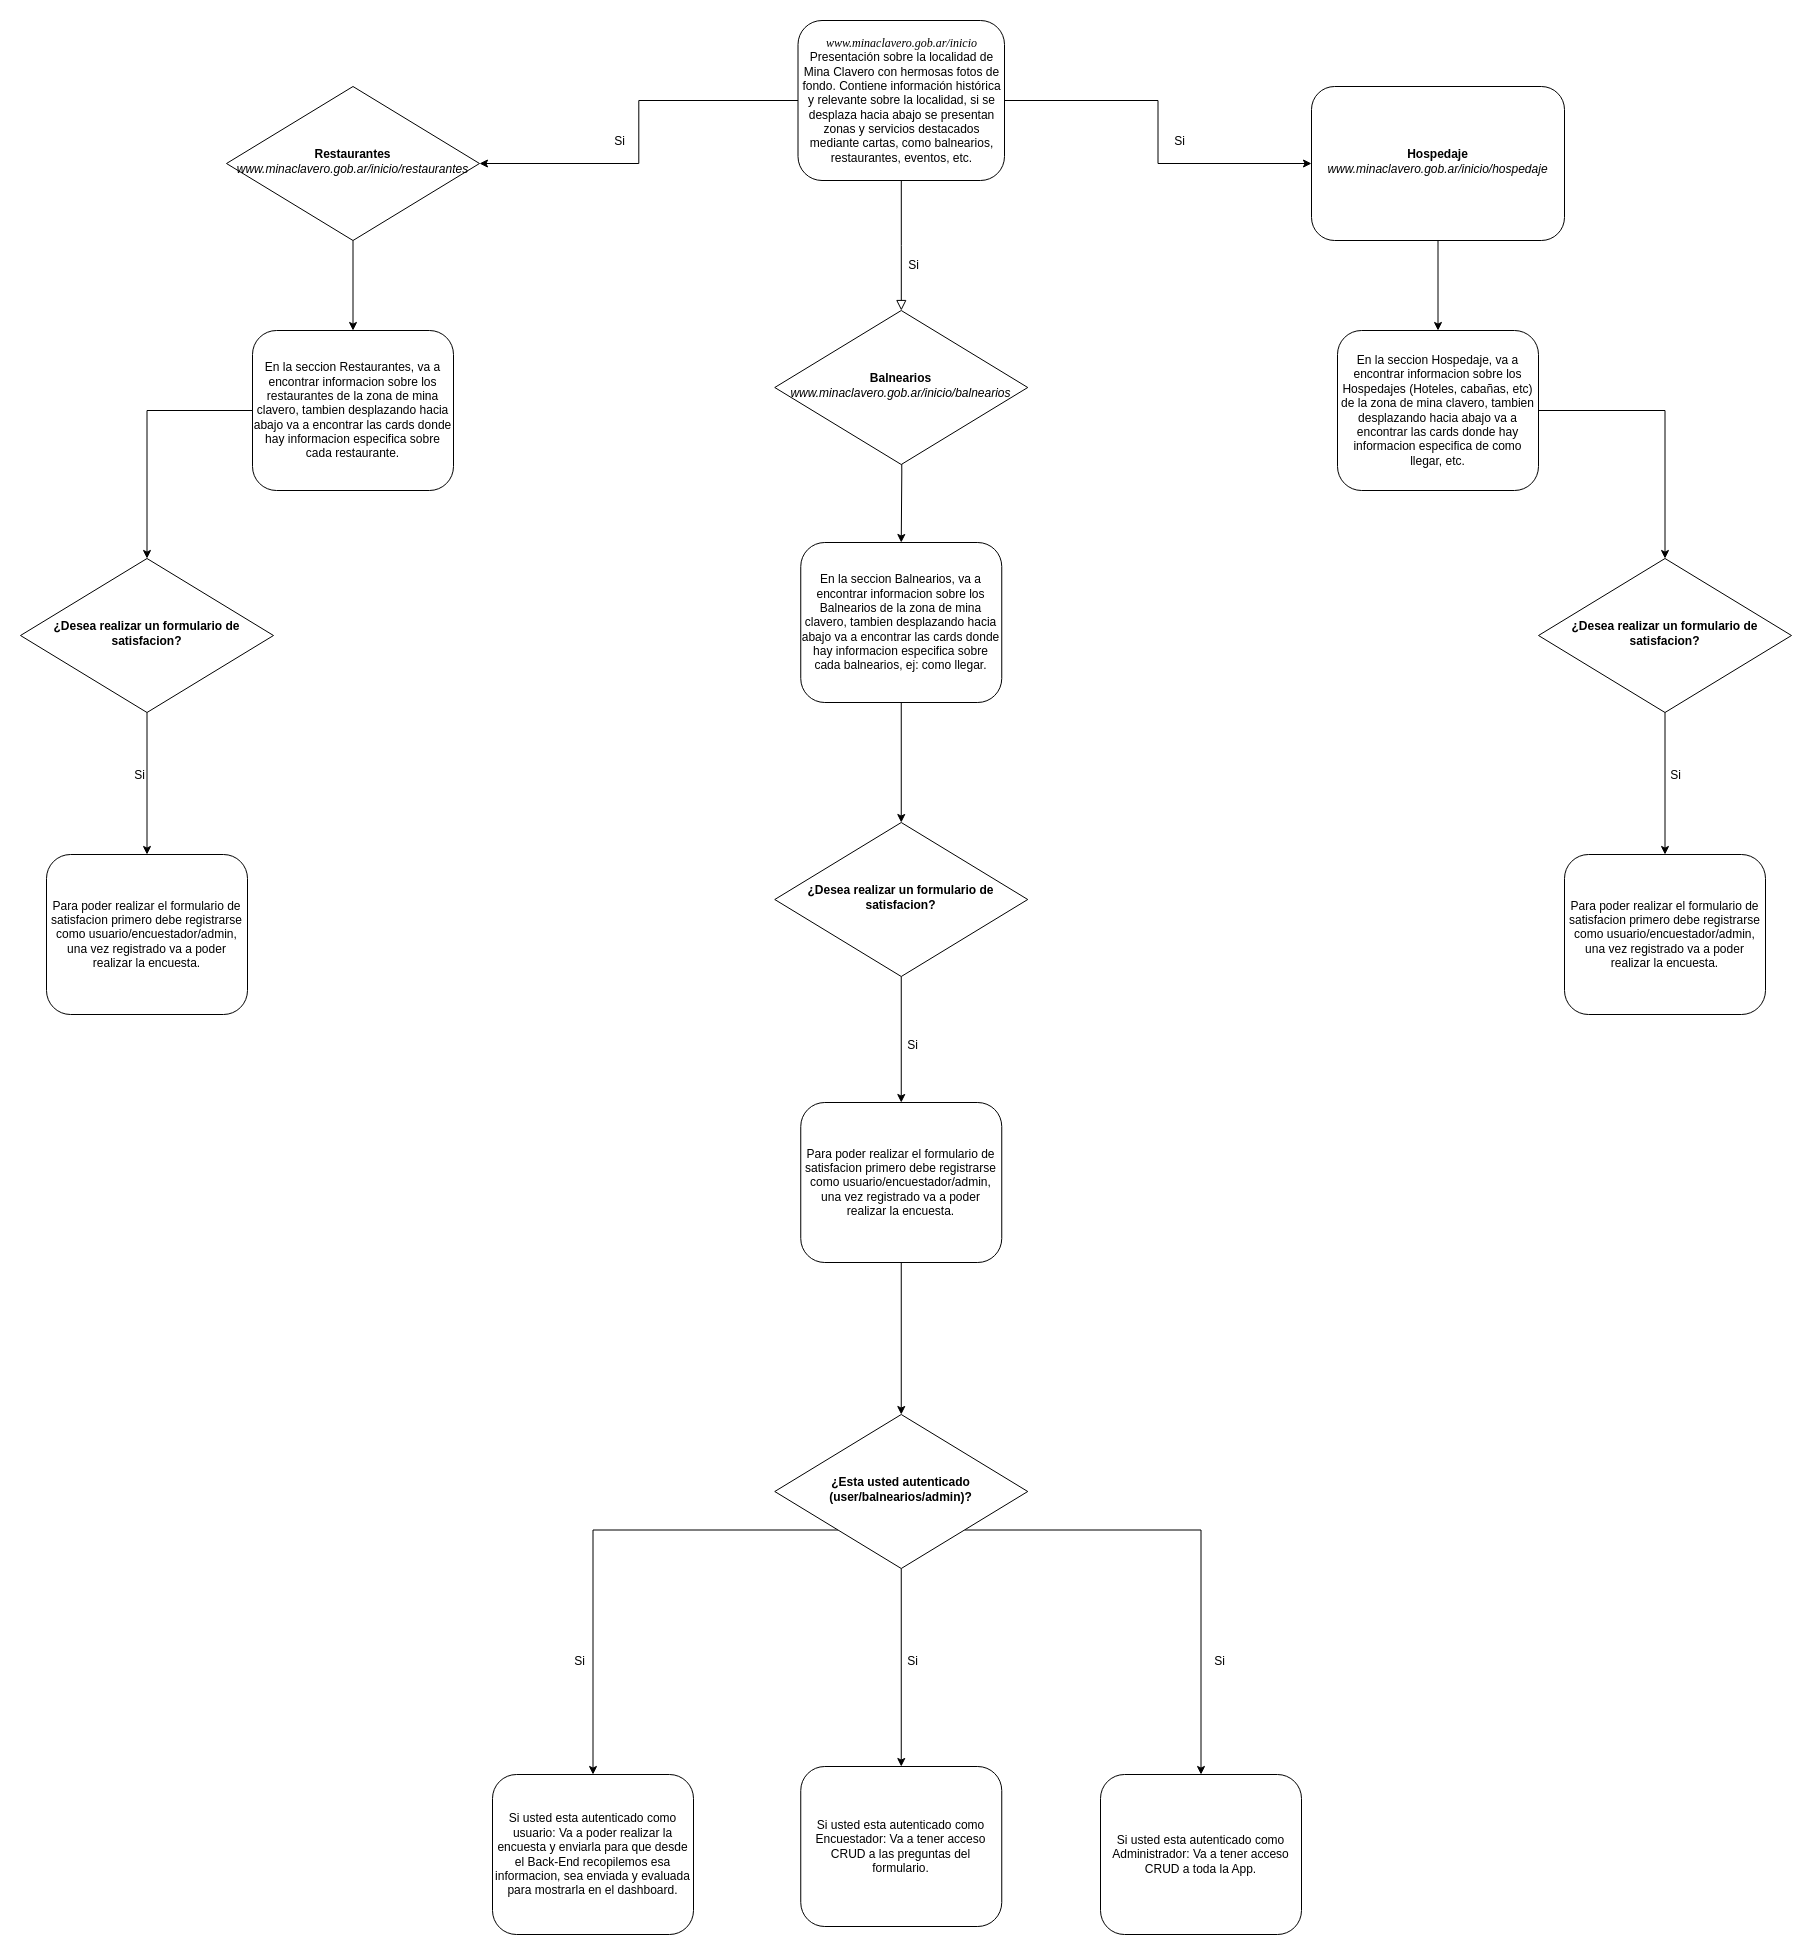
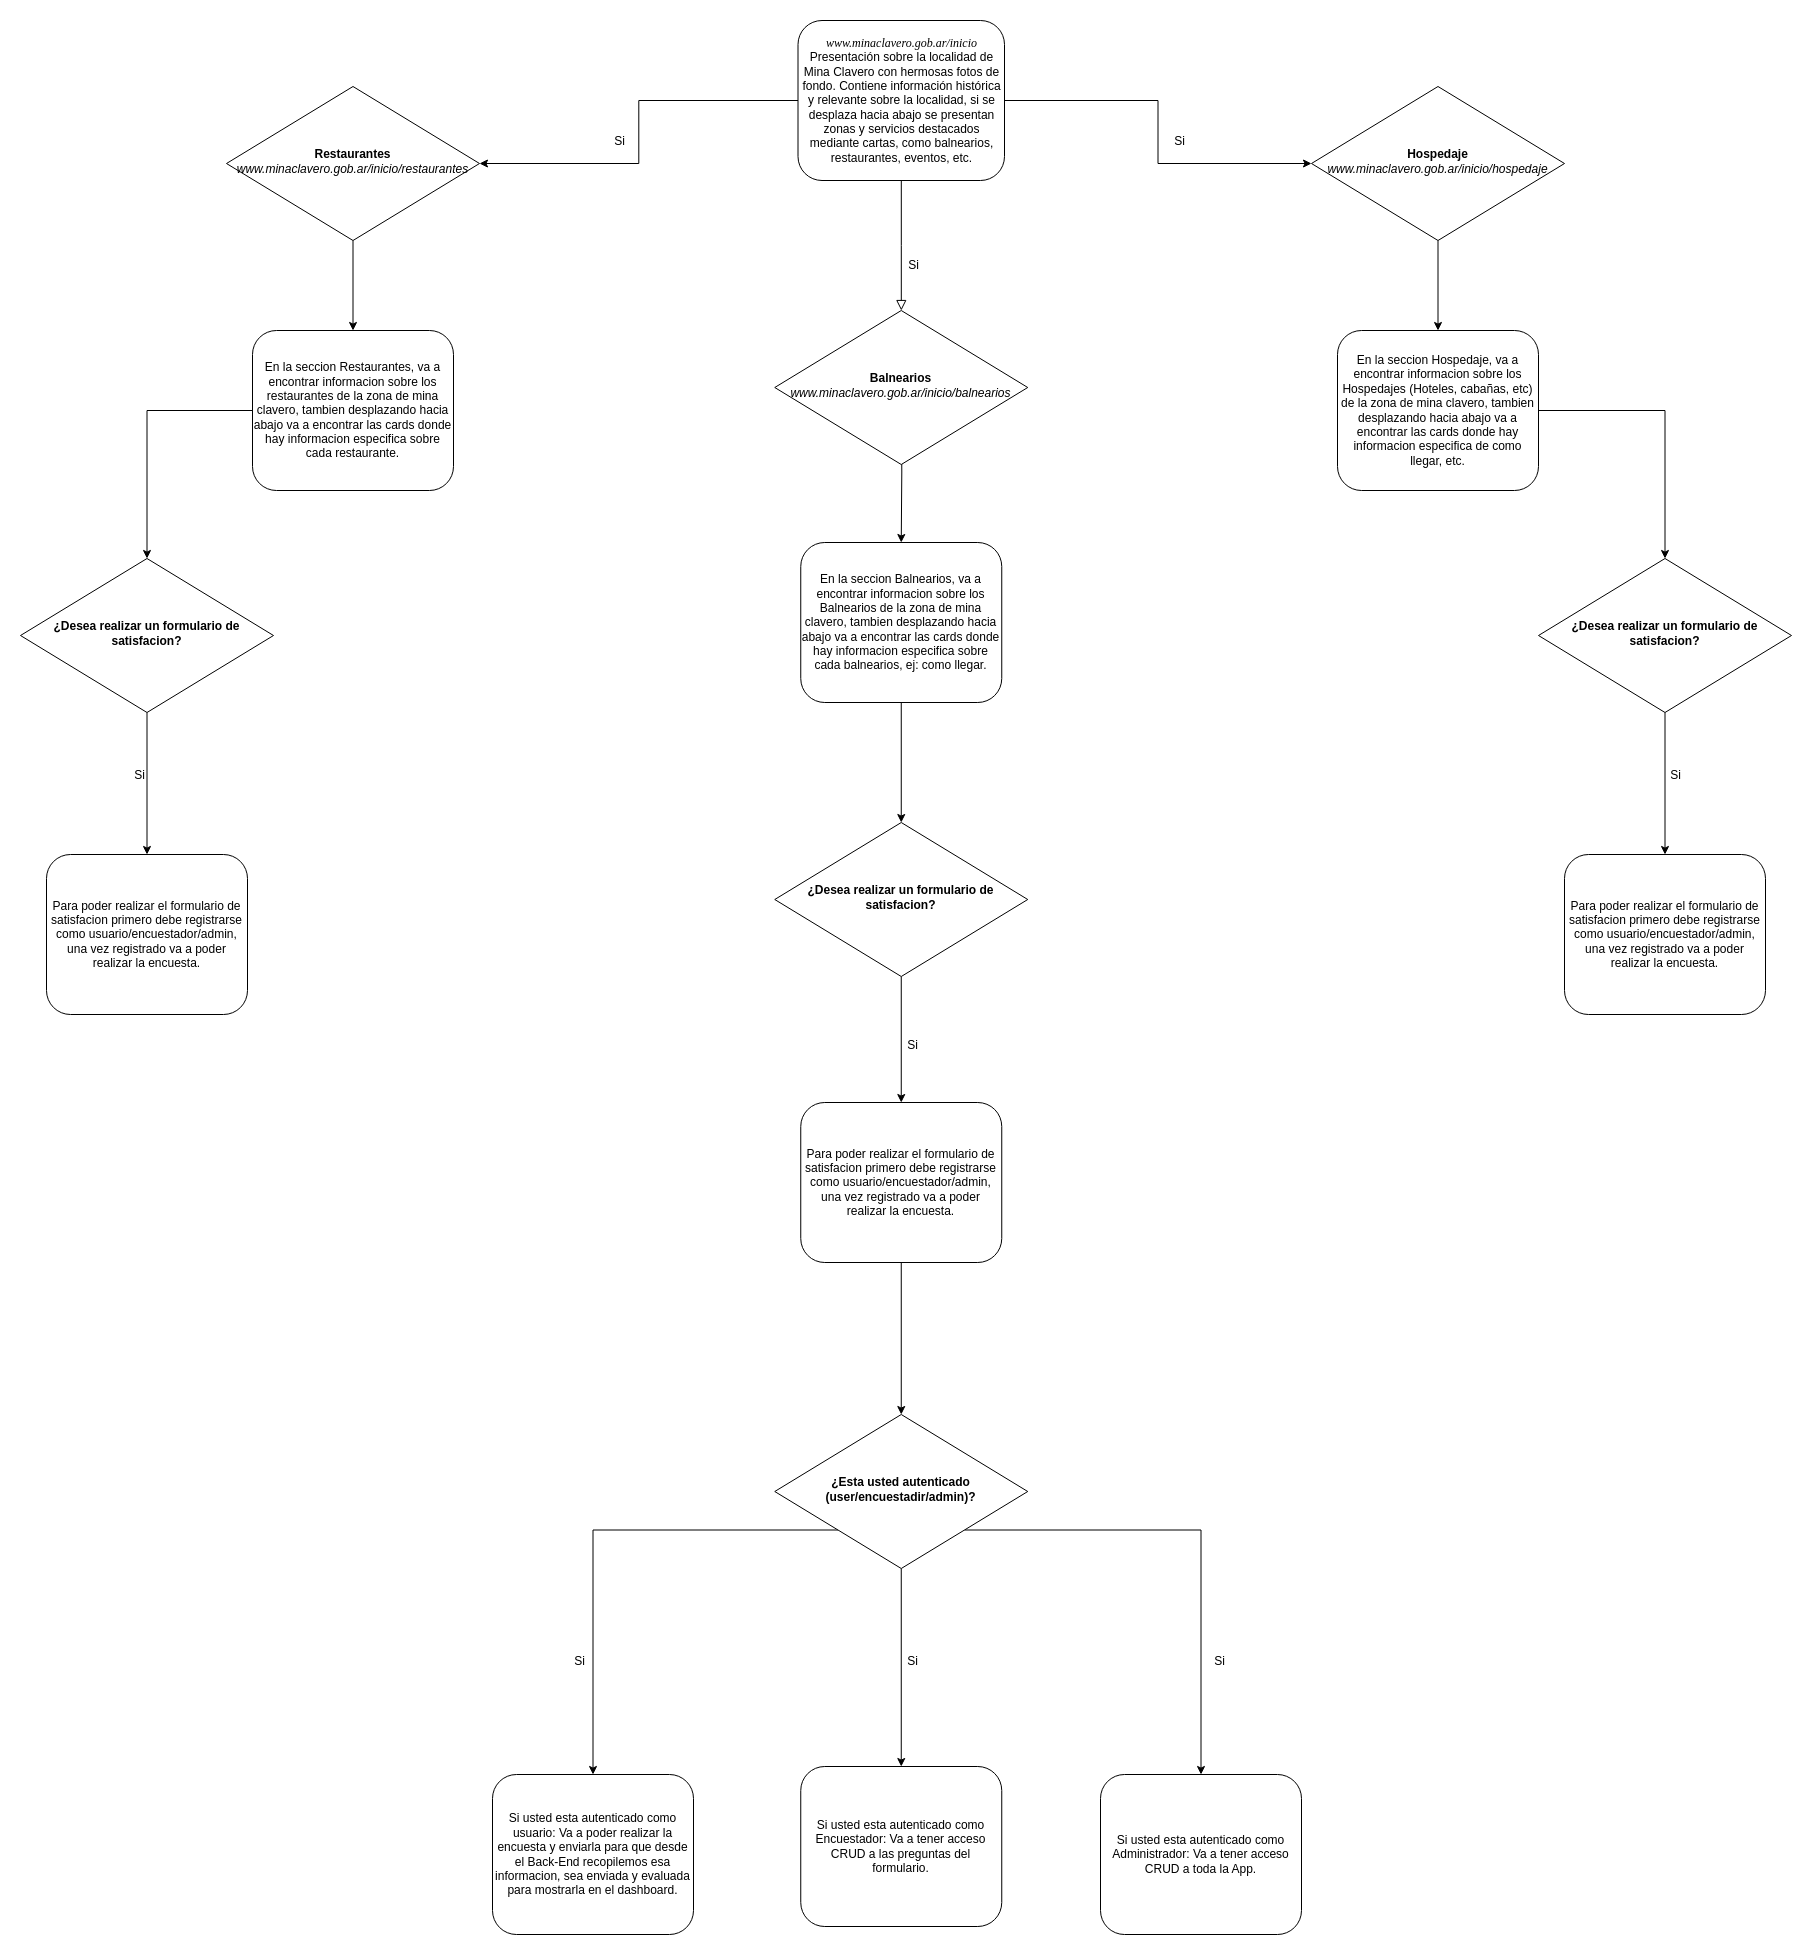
- <mxCell id="8" value="&lt;b&gt;Hospedaje&lt;/b&gt;&lt;br&gt;&lt;i&gt;www.minaclavero.gob.ar/inicio/hospedaje&lt;/i&gt;" style="whiteSpace=wrap;html=1;shadow=0;fontFamily=Helvetica;fontSize=12;align=center;strokeWidth=1;spacing=6;spacingTop=-4;rounded=1;" vertex="1" parent="1"><mxGeometry x="1311" y="86" width="253" height="154" as="geometry" /></mxCell>
+ <mxCell id="8" value="&lt;b&gt;Hospedaje&lt;/b&gt;&lt;br&gt;&lt;i&gt;www.minaclavero.gob.ar/inicio/hospedaje&lt;/i&gt;" style="rhombus;whiteSpace=wrap;html=1;shadow=0;fontFamily=Helvetica;fontSize=12;align=center;strokeWidth=1;spacing=6;spacingTop=-4;" vertex="1" parent="1"><mxGeometry x="1311" y="86" width="253" height="154" as="geometry" /></mxCell>
- <mxCell id="37" value="&lt;b&gt;¿Esta usted autenticado (user/balnearios/admin)?&lt;/b&gt;" style="rhombus;whiteSpace=wrap;html=1;shadow=0;fontFamily=Helvetica;fontSize=12;align=center;strokeWidth=1;spacing=6;spacingTop=-4;" vertex="1" parent="1"><mxGeometry x="774.25" y="1414" width="253" height="154" as="geometry" /></mxCell>
+ <mxCell id="37" value="&lt;b&gt;¿Esta usted autenticado (user/encuestadir/admin)?&lt;/b&gt;" style="rhombus;whiteSpace=wrap;html=1;shadow=0;fontFamily=Helvetica;fontSize=12;align=center;strokeWidth=1;spacing=6;spacingTop=-4;" vertex="1" parent="1"><mxGeometry x="774.25" y="1414" width="253" height="154" as="geometry" /></mxCell>
